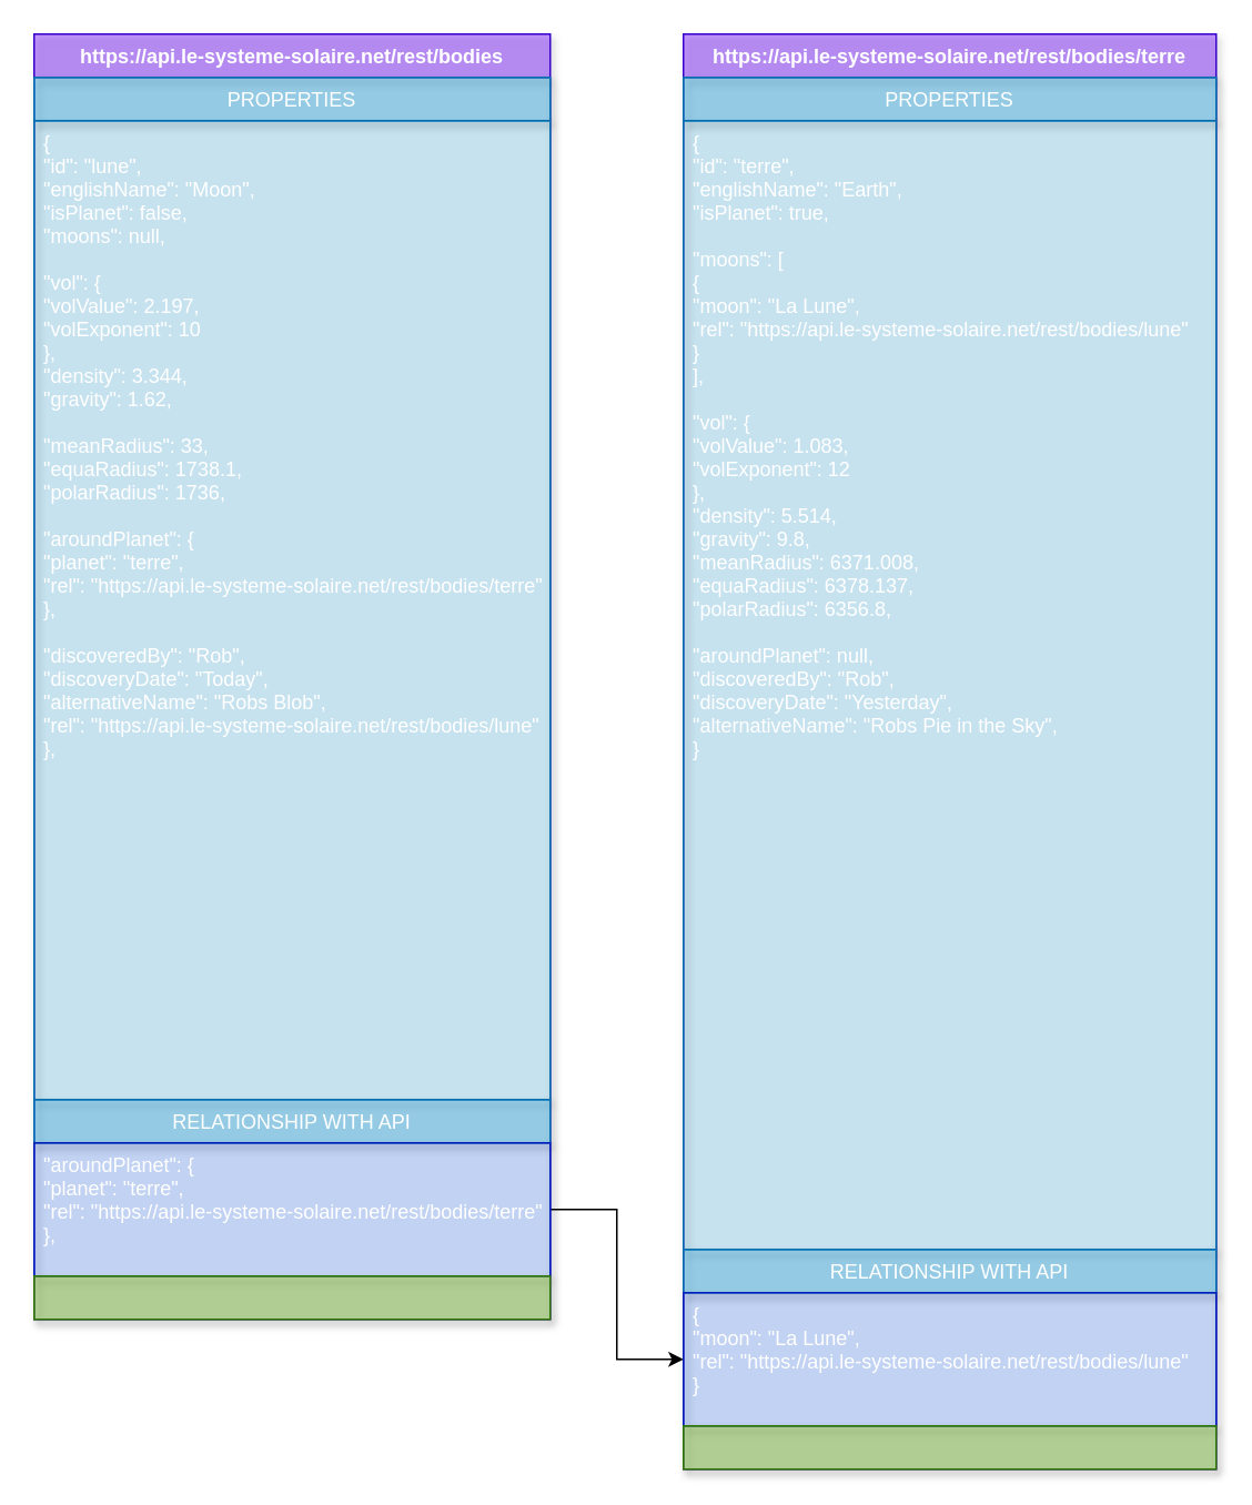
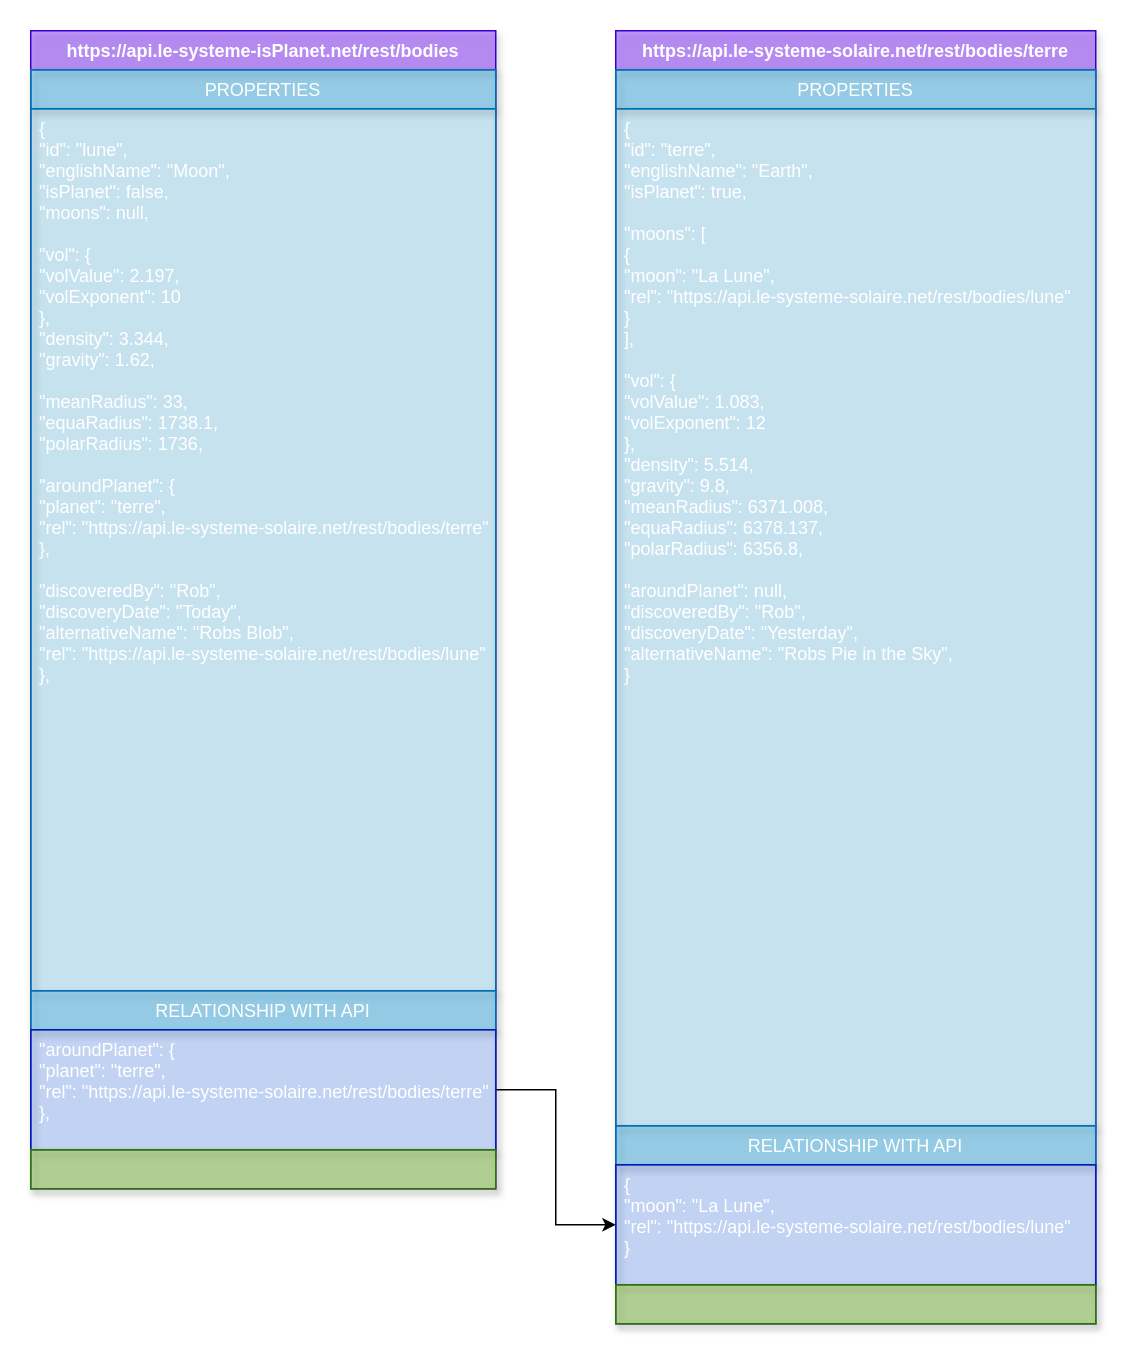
- <mxCell id="3" value="https://api.le-systeme-solaire.net/rest/bodies" style="swimlane;fontStyle=1;align=center;verticalAlign=top;childLayout=stackLayout;horizontal=1;startSize=26;horizontalStack=0;resizeParent=1;resizeParentMax=0;resizeLast=0;collapsible=1;marginBottom=0;shadow=1;strokeOpacity=100;fillColor=#6a00ff;strokeColor=#3700CC;fontColor=#ffffff;fillOpacity=40;" vertex="1" parent="1"><mxGeometry x="20" y="20" width="310" height="772" as="geometry" /></mxCell>
+ <mxCell id="3" value="https://api.le-systeme-isPlanet.net/rest/bodies" style="swimlane;fontStyle=1;align=center;verticalAlign=top;childLayout=stackLayout;horizontal=1;startSize=26;horizontalStack=0;resizeParent=1;resizeParentMax=0;resizeLast=0;collapsible=1;marginBottom=0;shadow=1;strokeOpacity=100;fillColor=#6a00ff;strokeColor=#3700CC;fontColor=#ffffff;fillOpacity=40;" vertex="1" parent="1"><mxGeometry x="20" y="20" width="310" height="772" as="geometry" /></mxCell>
